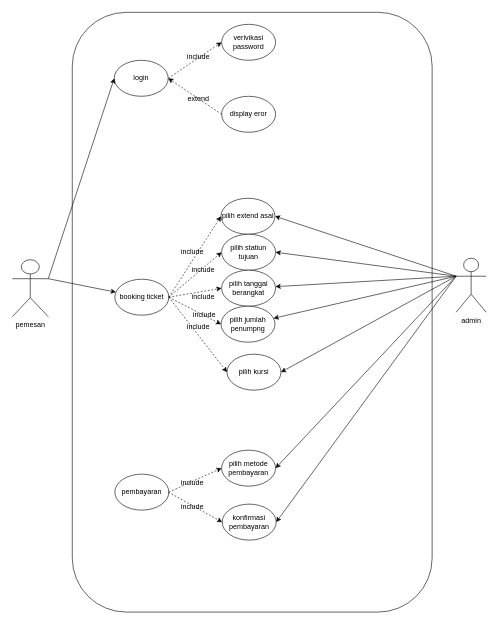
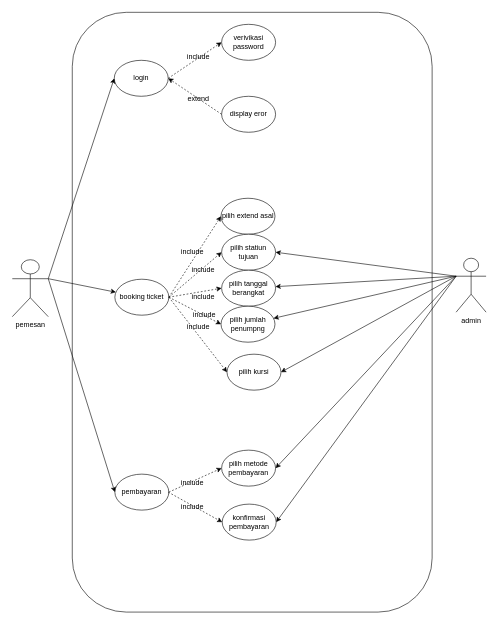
- <mxCell id="38" value="" style="endArrow=classic;html=1;rounded=0;exitX=0;exitY=0.333;exitDx=0;exitDy=0;exitPerimeter=0;entryX=1;entryY=0.5;entryDx=0;entryDy=0;" edge="1" parent="1" source="3" target="10"><mxGeometry width="50" height="50" relative="1" as="geometry"><mxPoint x="90" y="474" as="sourcePoint" /><mxPoint x="203" y="497" as="targetPoint" /></mxGeometry></mxCell>
+ <mxCell id="19" value="" style="endArrow=classic;html=1;rounded=0;exitX=1;exitY=0.333;exitDx=0;exitDy=0;exitPerimeter=0;entryX=0;entryY=0.5;entryDx=0;entryDy=0;" edge="1" parent="1" source="4" target="7"><mxGeometry width="50" height="50" relative="1" as="geometry"><mxPoint x="460" y="520" as="sourcePoint" /><mxPoint x="510" y="470" as="targetPoint" /></mxGeometry></mxCell>
